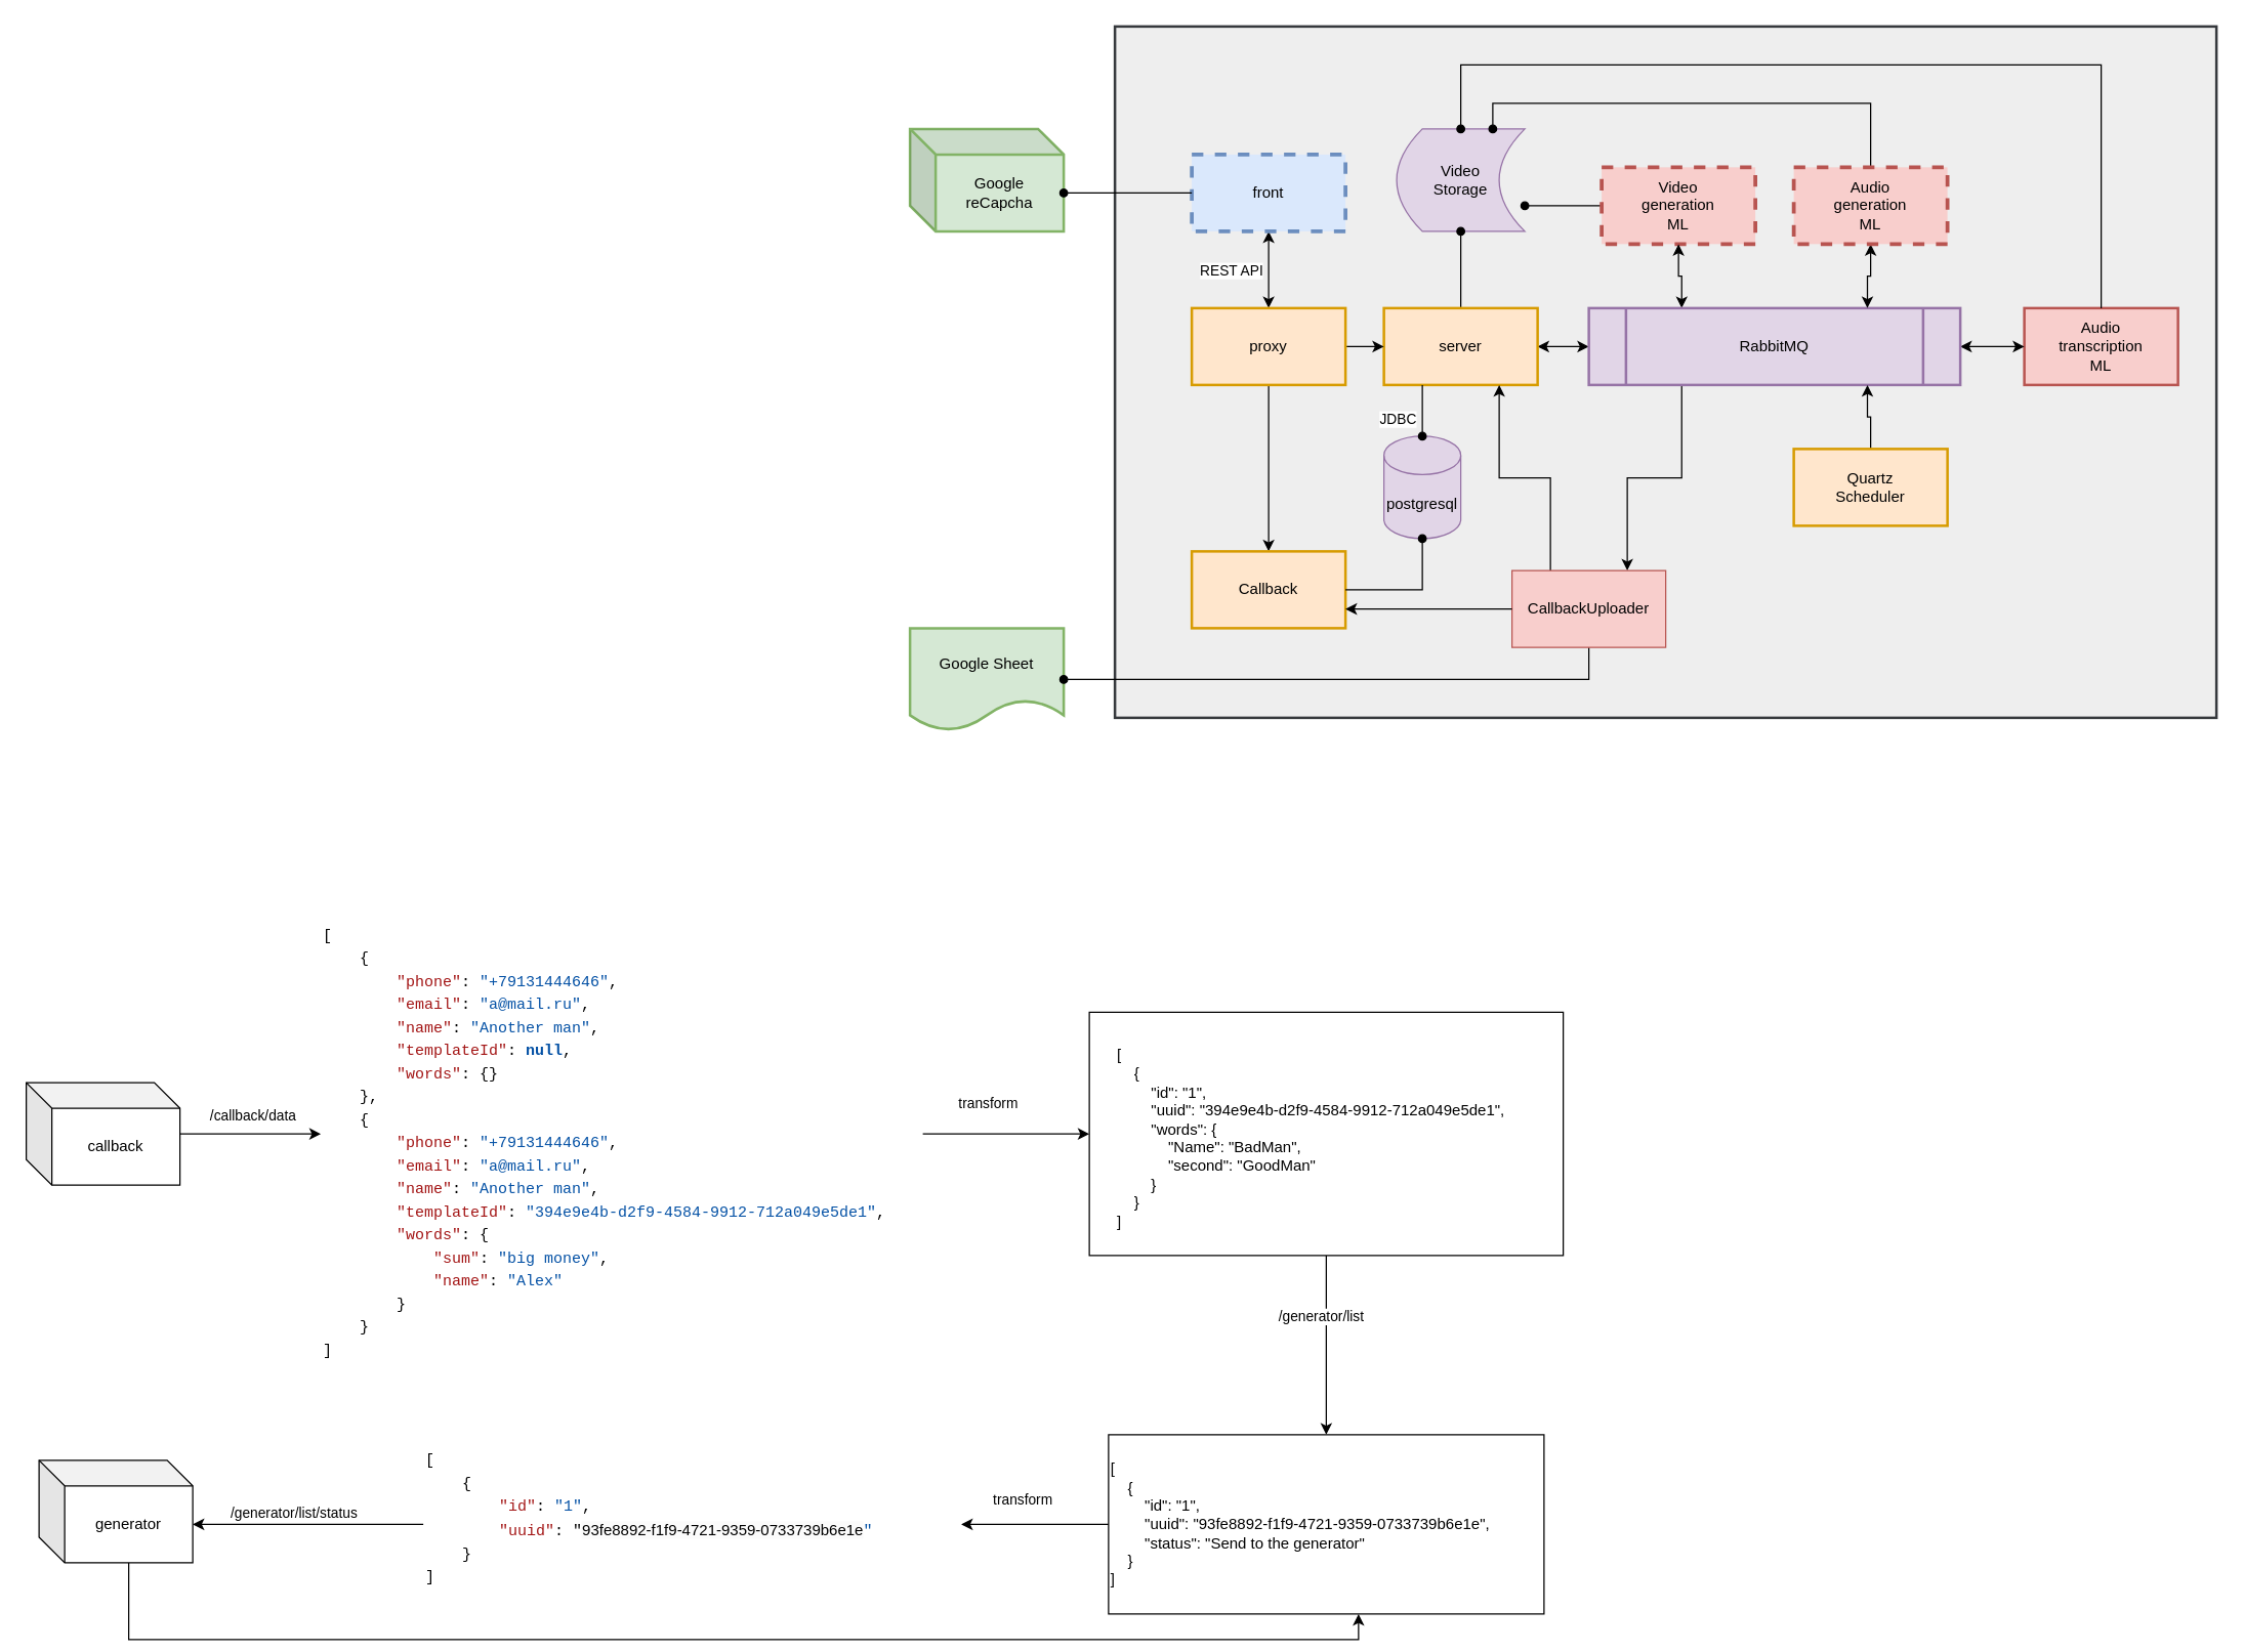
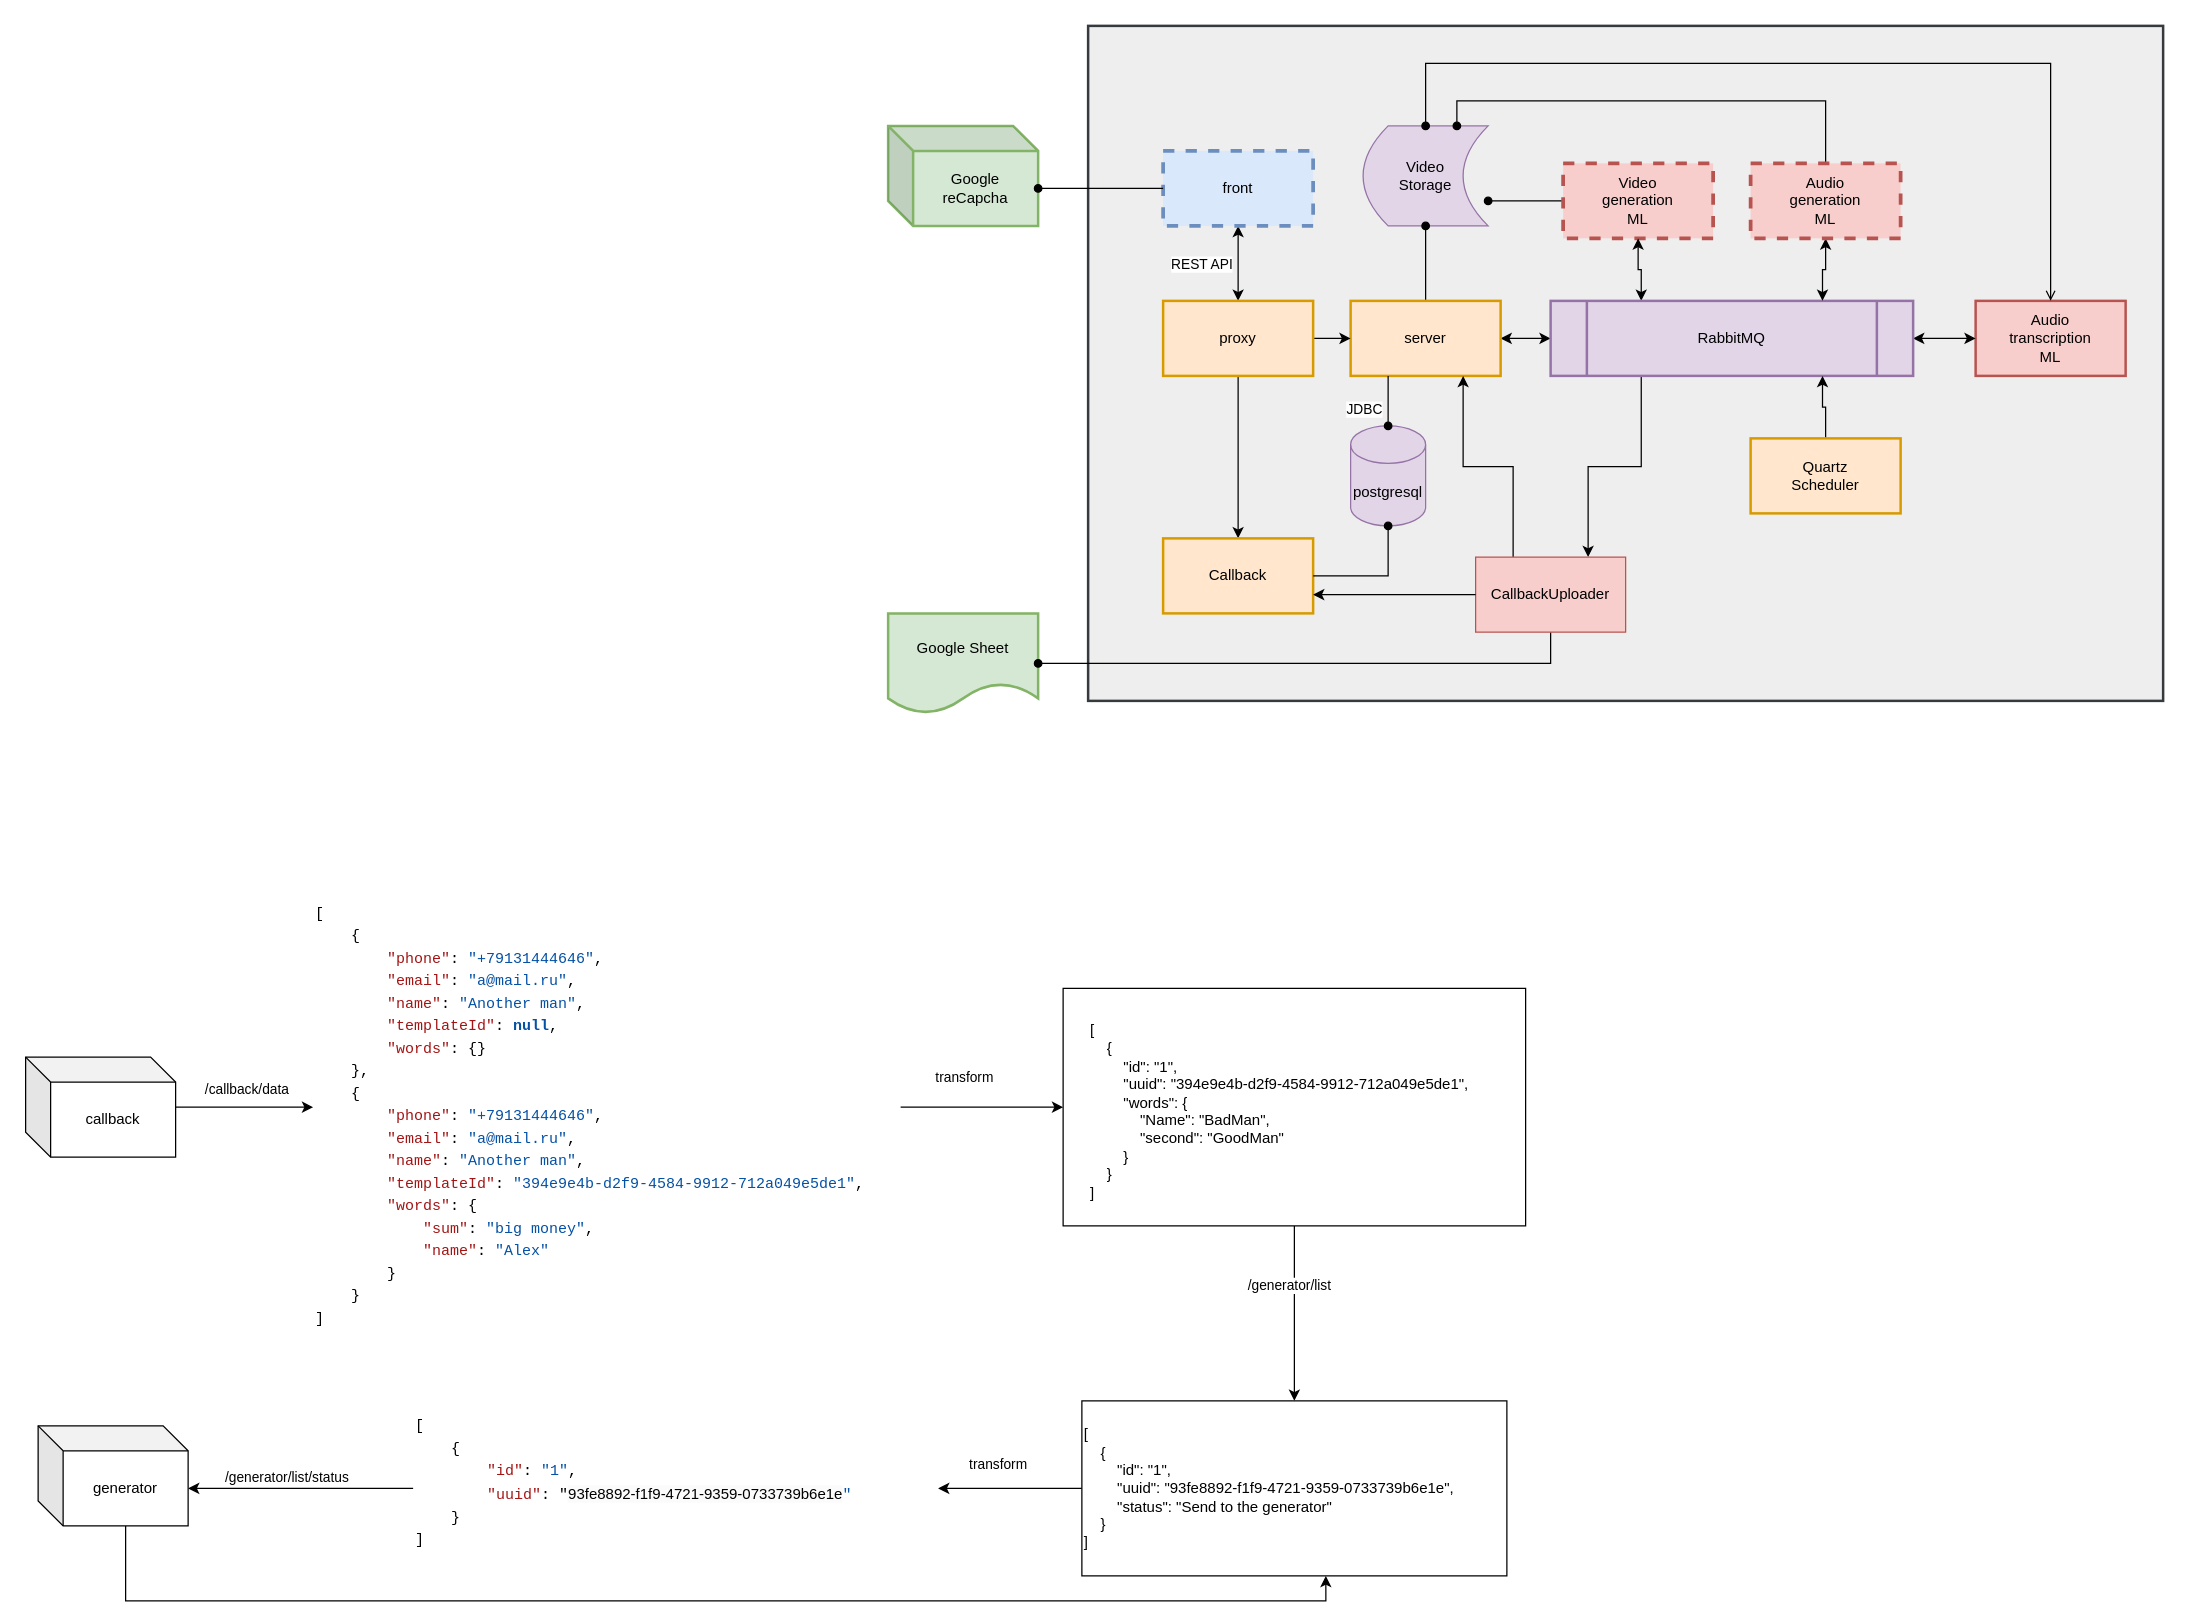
- <mxCell id="57" style="edgeStyle=orthogonalEdgeStyle;rounded=0;orthogonalLoop=1;jettySize=auto;html=1;entryX=0.5;entryY=0;entryDx=0;entryDy=0;exitX=0.5;exitY=0;exitDx=0;exitDy=0;endArrow=none;endFill=0;startArrow=oval;startFill=1;" parent="1" source="8" target="18" edge="1"><mxGeometry relative="1" as="geometry"><Array as="points"><mxPoint x="1140" y="50" /><mxPoint x="1640" y="50" /></Array></mxGeometry></mxCell>
+ <mxCell id="57" style="edgeStyle=orthogonalEdgeStyle;rounded=0;orthogonalLoop=1;jettySize=auto;html=1;entryX=0.5;entryY=0;entryDx=0;entryDy=0;exitX=0.5;exitY=0;exitDx=0;exitDy=0;endArrow=open;endFill=0;startArrow=oval;startFill=1;" parent="1" source="8" target="18" edge="1"><mxGeometry relative="1" as="geometry"><Array as="points"><mxPoint x="1140" y="50" /><mxPoint x="1640" y="50" /></Array></mxGeometry></mxCell>
